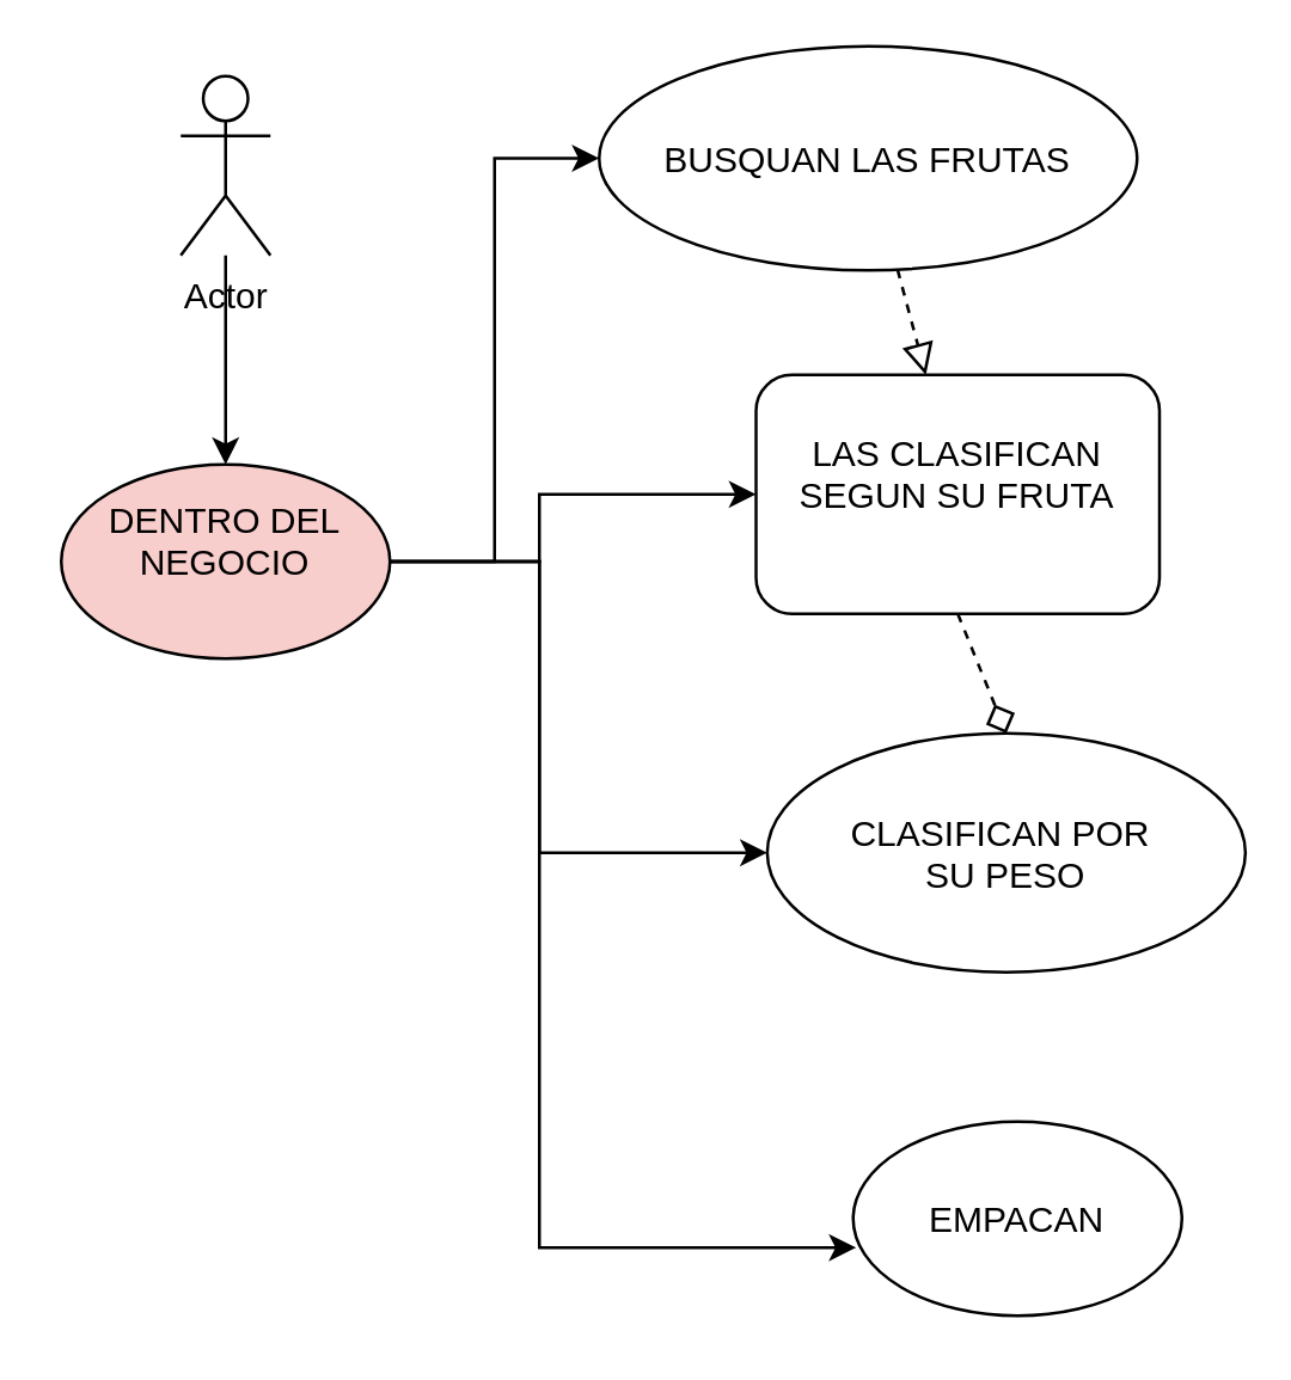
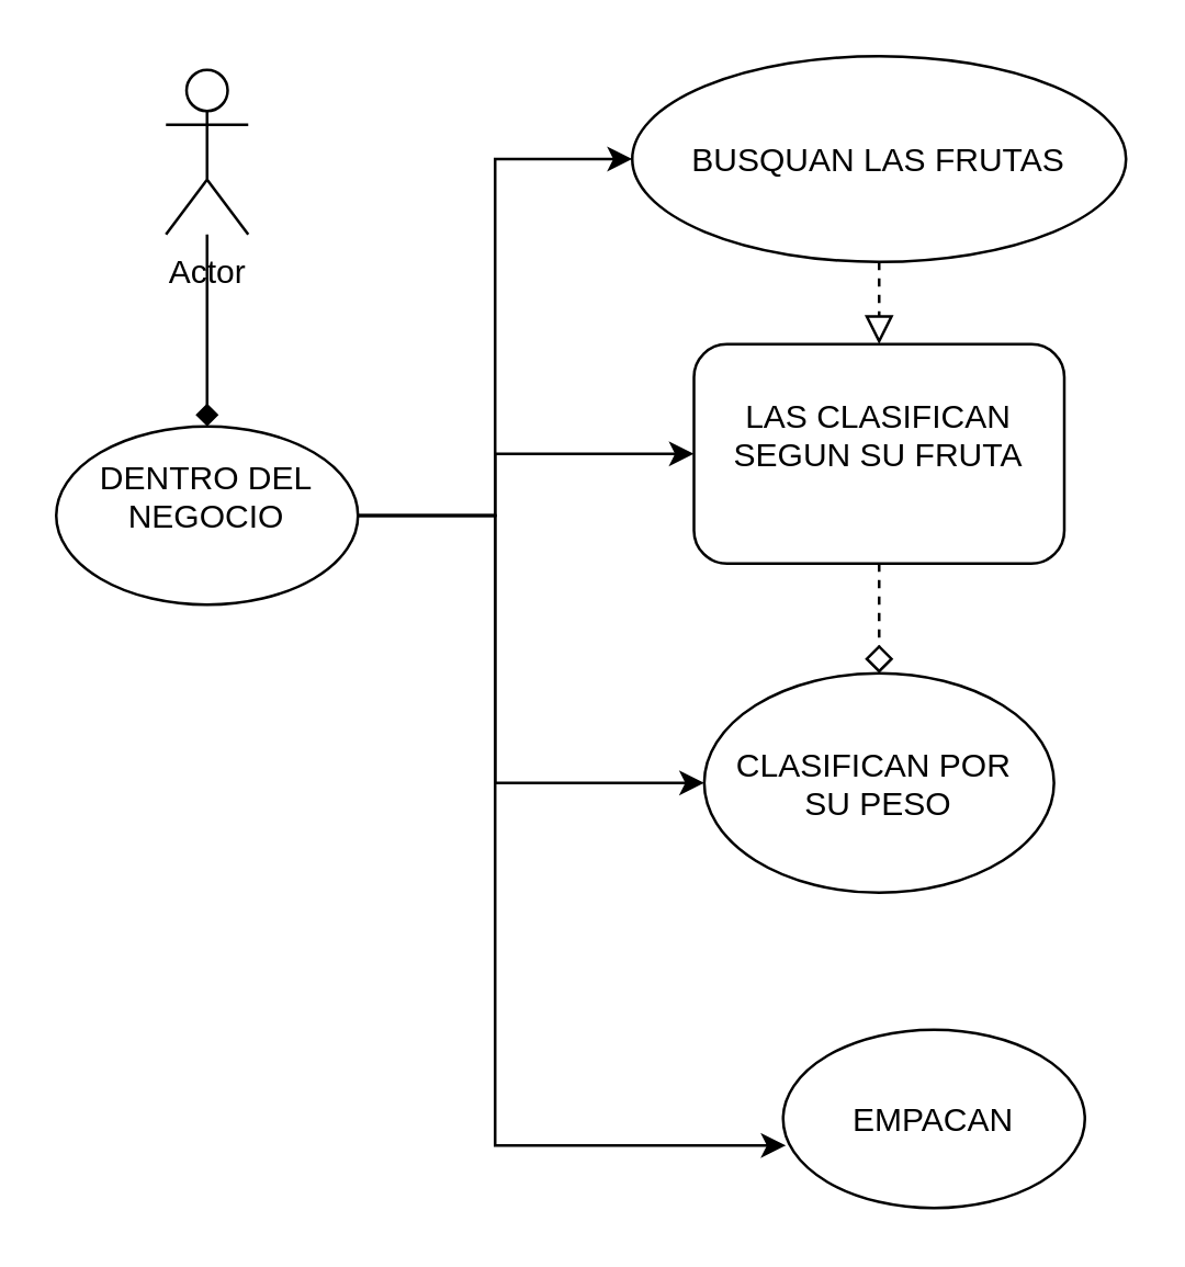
- <mxCell id="9" value="BUSQUAN LAS FRUTAS" style="ellipse;" parent="1" vertex="1"><mxGeometry x="200" y="15" width="180" height="75" as="geometry" /></mxCell>
+ <mxCell id="9" value="BUSQUAN LAS FRUTAS" style="ellipse;" parent="1" vertex="1"><mxGeometry x="230" y="20" width="180" height="75" as="geometry" /></mxCell>
- <mxCell id="2" value="" style="edgeStyle=orthogonalEdgeStyle;rounded=0;orthogonalLoop=1;jettySize=auto;html=1;" parent="1" source="3" target="8" edge="1"><mxGeometry relative="1" as="geometry" /></mxCell>
+ <mxCell id="2" value="" style="edgeStyle=orthogonalEdgeStyle;rounded=0;orthogonalLoop=1;jettySize=auto;html=1;endArrow=diamond;" parent="1" source="3" target="8" edge="1"><mxGeometry relative="1" as="geometry" /></mxCell>
- <mxCell id="8" value="DENTRO DEL&#10;NEGOCIO&#10;" style="ellipse;fillColor=#f8cecc;" parent="1" vertex="1"><mxGeometry x="20" y="155" width="110" height="65" as="geometry" /></mxCell>
+ <mxCell id="8" value="DENTRO DEL&#10;NEGOCIO&#10;" style="ellipse;" parent="1" vertex="1"><mxGeometry x="20" y="155" width="110" height="65" as="geometry" /></mxCell>
- <mxCell id="11" value="CLASIFICAN POR &#10;SU PESO" style="ellipse;" parent="1" vertex="1"><mxGeometry x="256.25" y="245" width="160" height="80" as="geometry" /></mxCell>
+ <mxCell id="11" value="CLASIFICAN POR &#10;SU PESO" style="ellipse;" parent="1" vertex="1"><mxGeometry x="256.25" y="245" width="127.5" height="80" as="geometry" /></mxCell>
